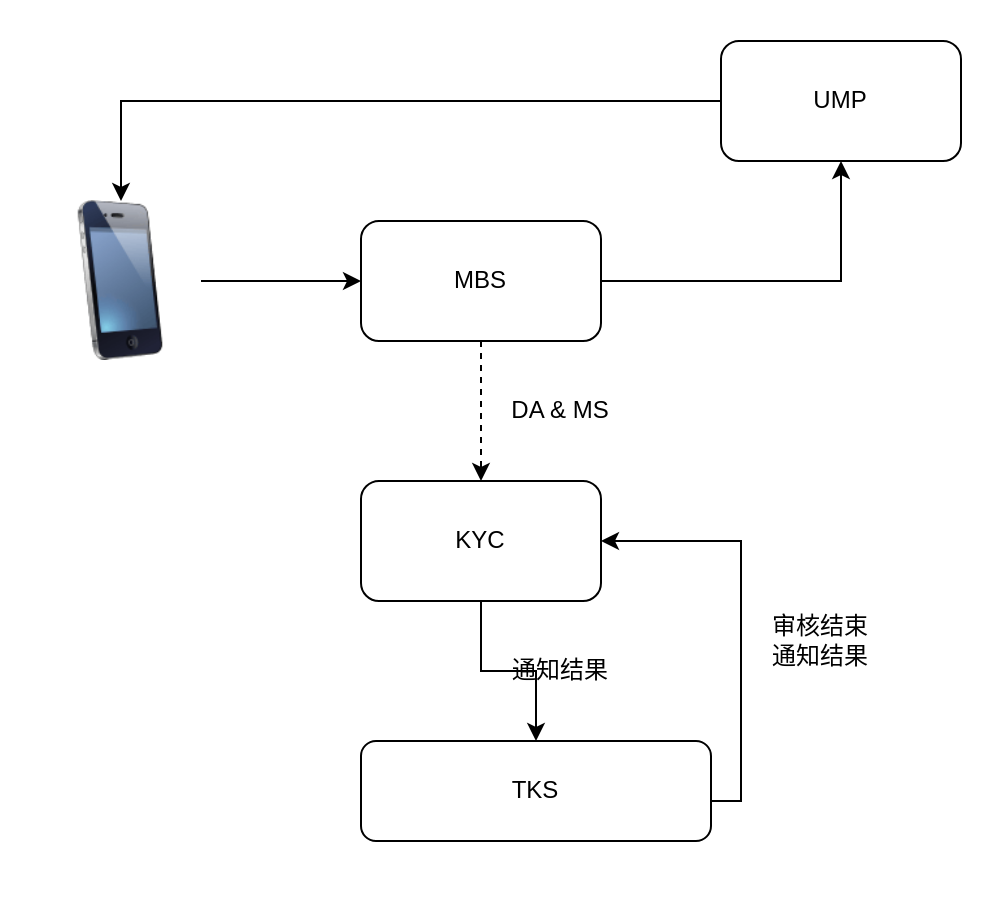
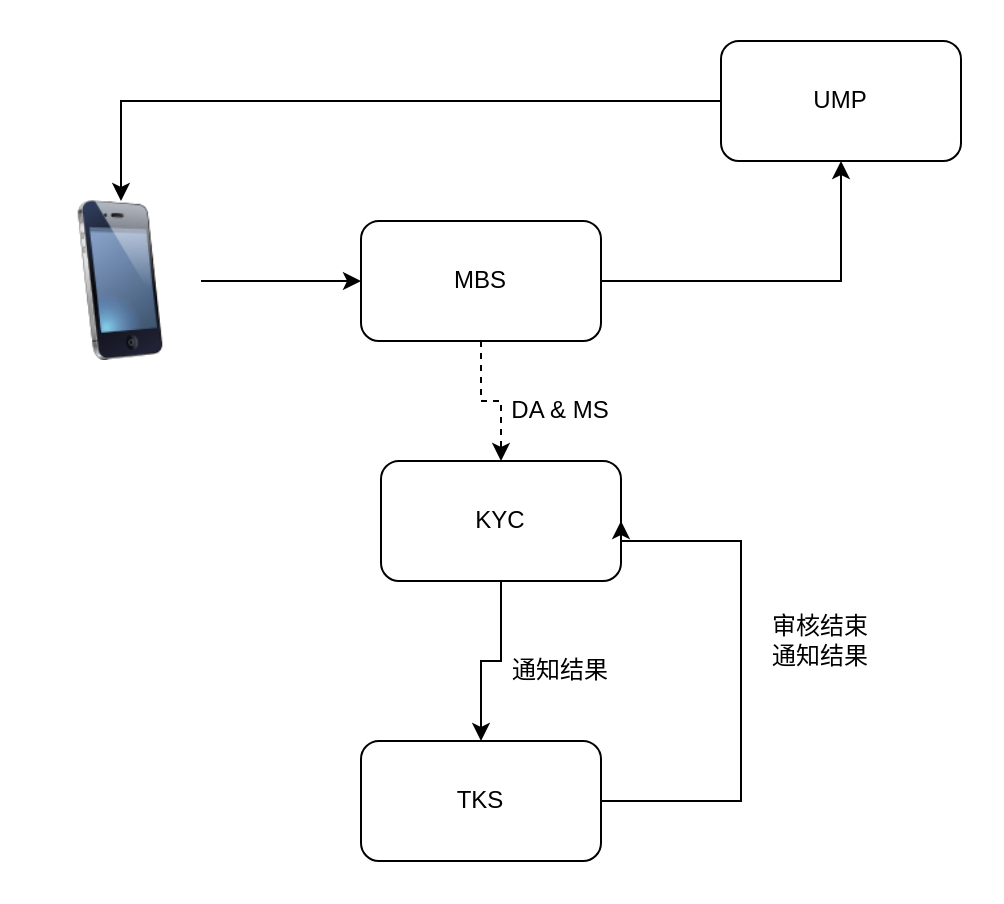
- <mxCell id="10" value="KYC" style="rounded=1;whiteSpace=wrap;html=1;" vertex="1" parent="1"><mxGeometry x="180" y="240" width="120" height="60" as="geometry" /></mxCell>
+ <mxCell id="10" value="KYC" style="rounded=1;whiteSpace=wrap;html=1;" vertex="1" parent="1"><mxGeometry x="190" y="230" width="120" height="60" as="geometry" /></mxCell>
- <mxCell id="13" value="TKS" style="rounded=1;whiteSpace=wrap;html=1;" vertex="1" parent="1"><mxGeometry x="180" y="370" width="175" height="50" as="geometry" /></mxCell>
+ <mxCell id="13" value="TKS" style="rounded=1;whiteSpace=wrap;html=1;" vertex="1" parent="1"><mxGeometry x="180" y="370" width="120" height="60" as="geometry" /></mxCell>
